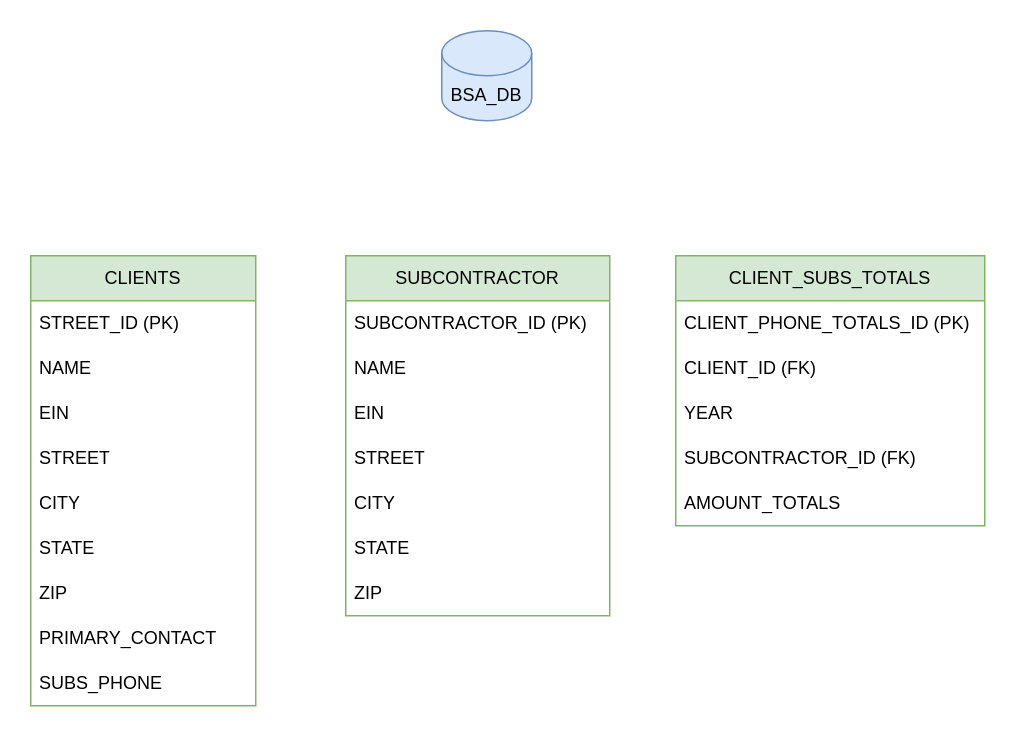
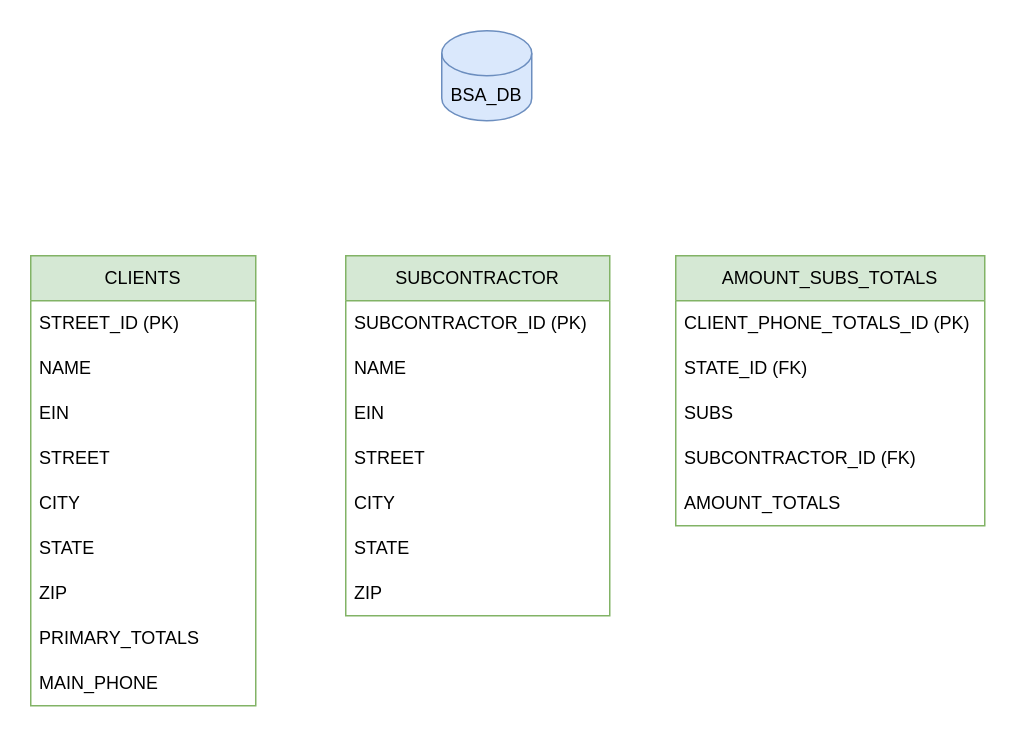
- <mxCell id="21" value="CLIENT_SUBS_TOTALS" style="swimlane;fontStyle=0;childLayout=stackLayout;horizontal=1;startSize=30;horizontalStack=0;resizeParent=1;resizeParentMax=0;resizeLast=0;collapsible=1;marginBottom=0;whiteSpace=wrap;html=1;fillColor=#d5e8d4;strokeColor=#82b366;" vertex="1" parent="1"><mxGeometry x="450" y="170" width="206" height="180" as="geometry" /></mxCell>
+ <mxCell id="21" value="AMOUNT_SUBS_TOTALS" style="swimlane;fontStyle=0;childLayout=stackLayout;horizontal=1;startSize=30;horizontalStack=0;resizeParent=1;resizeParentMax=0;resizeLast=0;collapsible=1;marginBottom=0;whiteSpace=wrap;html=1;fillColor=#d5e8d4;strokeColor=#82b366;" vertex="1" parent="1"><mxGeometry x="450" y="170" width="206" height="180" as="geometry" /></mxCell>
- <mxCell id="23" value="CLIENT_ID (FK)" style="text;strokeColor=none;fillColor=none;align=left;verticalAlign=middle;spacingLeft=4;spacingRight=4;overflow=hidden;points=[[0,0.5],[1,0.5]];portConstraint=eastwest;rotatable=0;whiteSpace=wrap;html=1;" vertex="1" parent="21"><mxGeometry y="60" width="206" height="30" as="geometry" /></mxCell>
+ <mxCell id="23" value="STATE_ID (FK)" style="text;strokeColor=none;fillColor=none;align=left;verticalAlign=middle;spacingLeft=4;spacingRight=4;overflow=hidden;points=[[0,0.5],[1,0.5]];portConstraint=eastwest;rotatable=0;whiteSpace=wrap;html=1;" vertex="1" parent="21"><mxGeometry y="60" width="206" height="30" as="geometry" /></mxCell>
- <mxCell id="24" value="YEAR" style="text;strokeColor=none;fillColor=none;align=left;verticalAlign=middle;spacingLeft=4;spacingRight=4;overflow=hidden;points=[[0,0.5],[1,0.5]];portConstraint=eastwest;rotatable=0;whiteSpace=wrap;html=1;" vertex="1" parent="21"><mxGeometry y="90" width="206" height="30" as="geometry" /></mxCell>
+ <mxCell id="24" value="SUBS" style="text;strokeColor=none;fillColor=none;align=left;verticalAlign=middle;spacingLeft=4;spacingRight=4;overflow=hidden;points=[[0,0.5],[1,0.5]];portConstraint=eastwest;rotatable=0;whiteSpace=wrap;html=1;" vertex="1" parent="21"><mxGeometry y="90" width="206" height="30" as="geometry" /></mxCell>
- <mxCell id="11" value="PRIMARY_CONTACT" style="text;strokeColor=none;fillColor=none;align=left;verticalAlign=middle;spacingLeft=4;spacingRight=4;overflow=hidden;points=[[0,0.5],[1,0.5]];portConstraint=eastwest;rotatable=0;whiteSpace=wrap;html=1;" vertex="1" parent="3"><mxGeometry y="240" width="150" height="30" as="geometry" /></mxCell>
+ <mxCell id="11" value="PRIMARY_TOTALS" style="text;strokeColor=none;fillColor=none;align=left;verticalAlign=middle;spacingLeft=4;spacingRight=4;overflow=hidden;points=[[0,0.5],[1,0.5]];portConstraint=eastwest;rotatable=0;whiteSpace=wrap;html=1;" vertex="1" parent="3"><mxGeometry y="240" width="150" height="30" as="geometry" /></mxCell>
- <mxCell id="12" value="SUBS_PHONE" style="text;strokeColor=none;fillColor=none;align=left;verticalAlign=middle;spacingLeft=4;spacingRight=4;overflow=hidden;points=[[0,0.5],[1,0.5]];portConstraint=eastwest;rotatable=0;whiteSpace=wrap;html=1;" vertex="1" parent="3"><mxGeometry y="270" width="150" height="30" as="geometry" /></mxCell>
+ <mxCell id="12" value="MAIN_PHONE" style="text;strokeColor=none;fillColor=none;align=left;verticalAlign=middle;spacingLeft=4;spacingRight=4;overflow=hidden;points=[[0,0.5],[1,0.5]];portConstraint=eastwest;rotatable=0;whiteSpace=wrap;html=1;" vertex="1" parent="3"><mxGeometry y="270" width="150" height="30" as="geometry" /></mxCell>
